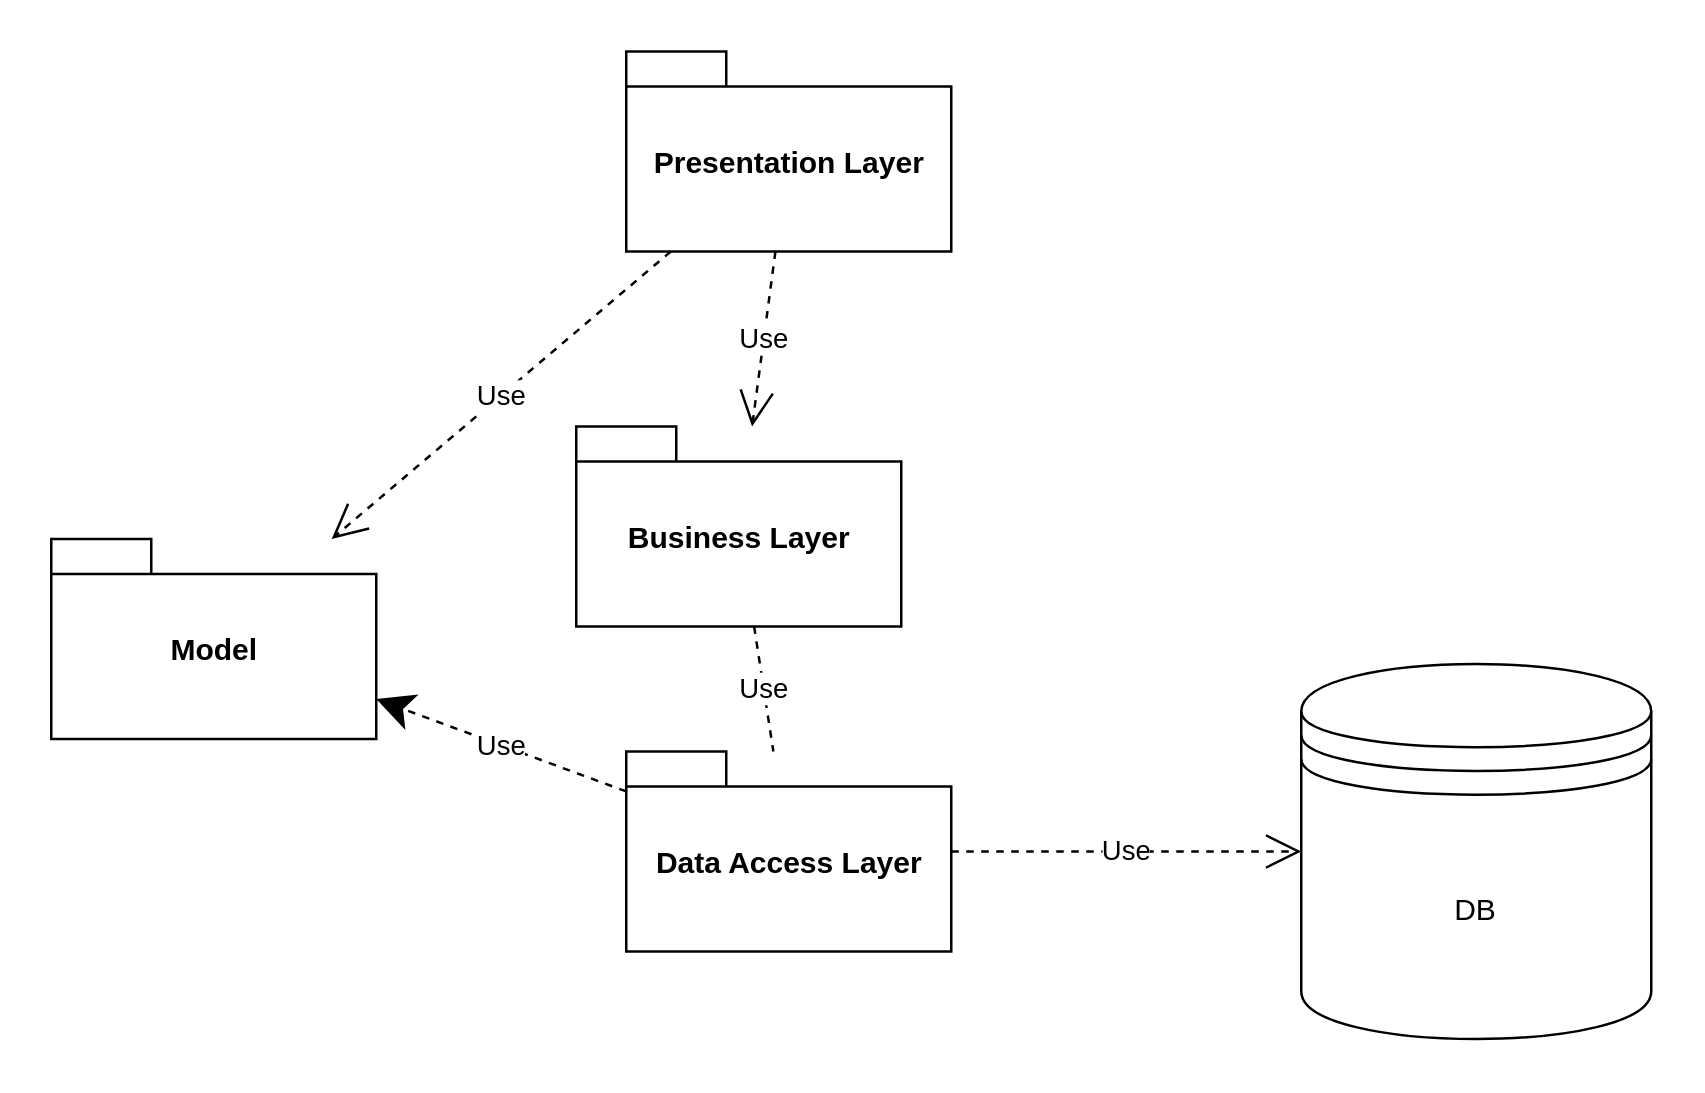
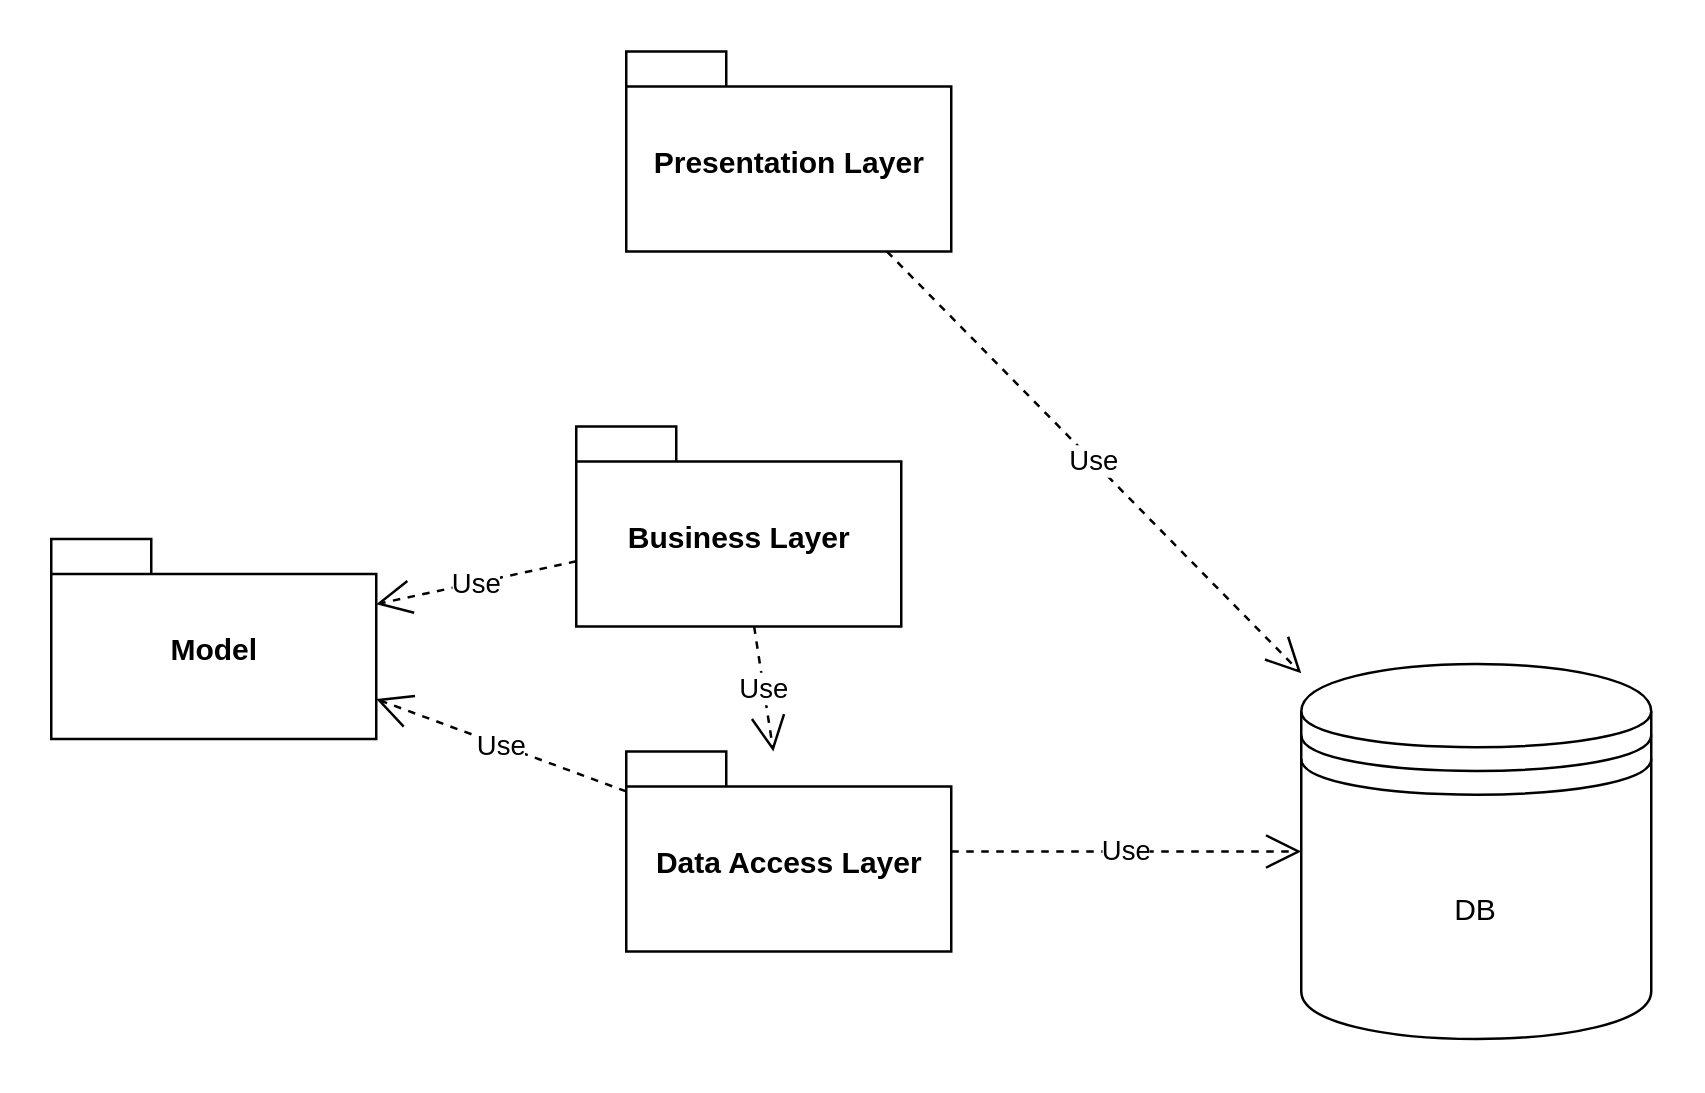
- <mxCell id="7" value="Use" style="endArrow=open;endSize=12;dashed=1;html=1;" edge="1" parent="1" source="2" target="6"><mxGeometry width="160" relative="1" as="geometry"><mxPoint x="20" y="440" as="sourcePoint" /><mxPoint x="180" y="440" as="targetPoint" /></mxGeometry></mxCell>
- <mxCell id="10" value="Use" style="endArrow=open;endSize=12;dashed=1;html=1;" edge="1" parent="1" source="2" target="4"><mxGeometry width="160" relative="1" as="geometry"><mxPoint x="20" y="440" as="sourcePoint" /><mxPoint x="180" y="440" as="targetPoint" /></mxGeometry></mxCell>
+ <mxCell id="10" value="Use" style="endArrow=open;endSize=12;dashed=1;html=1;" edge="1" parent="1" source="2" target="3"><mxGeometry width="160" relative="1" as="geometry"><mxPoint x="20" y="440" as="sourcePoint" /><mxPoint x="180" y="440" as="targetPoint" /></mxGeometry></mxCell>
+ <mxCell id="8" value="Use" style="endArrow=open;endSize=12;dashed=1;html=1;" edge="1" parent="1" source="4" target="6"><mxGeometry width="160" relative="1" as="geometry"><mxPoint x="10" y="480" as="sourcePoint" /><mxPoint x="170" y="480" as="targetPoint" /></mxGeometry></mxCell>
- <mxCell id="9" value="Use" style="endArrow=classic;endSize=12;dashed=1;html=1;" edge="1" parent="1" source="5" target="6"><mxGeometry width="160" relative="1" as="geometry"><mxPoint x="0" y="520" as="sourcePoint" /><mxPoint x="160" y="520" as="targetPoint" /></mxGeometry></mxCell>
+ <mxCell id="9" value="Use" style="endArrow=open;endSize=12;dashed=1;html=1;" edge="1" parent="1" source="5" target="6"><mxGeometry width="160" relative="1" as="geometry"><mxPoint x="0" y="520" as="sourcePoint" /><mxPoint x="160" y="520" as="targetPoint" /></mxGeometry></mxCell>
- <mxCell id="11" value="Use" style="endArrow=none;endSize=12;dashed=1;html=1;" edge="1" parent="1" source="4" target="5"><mxGeometry width="160" relative="1" as="geometry"><mxPoint x="10" y="480" as="sourcePoint" /><mxPoint x="170" y="480" as="targetPoint" /></mxGeometry></mxCell>
+ <mxCell id="11" value="Use" style="endArrow=open;endSize=12;dashed=1;html=1;" edge="1" parent="1" source="4" target="5"><mxGeometry width="160" relative="1" as="geometry"><mxPoint x="10" y="480" as="sourcePoint" /><mxPoint x="170" y="480" as="targetPoint" /></mxGeometry></mxCell>
